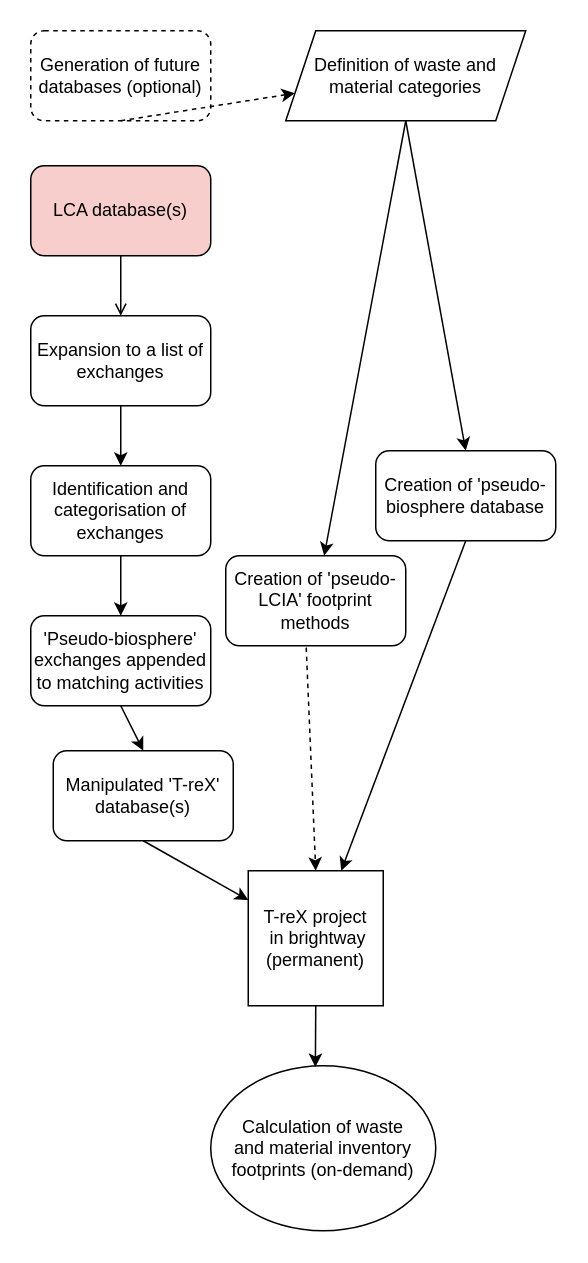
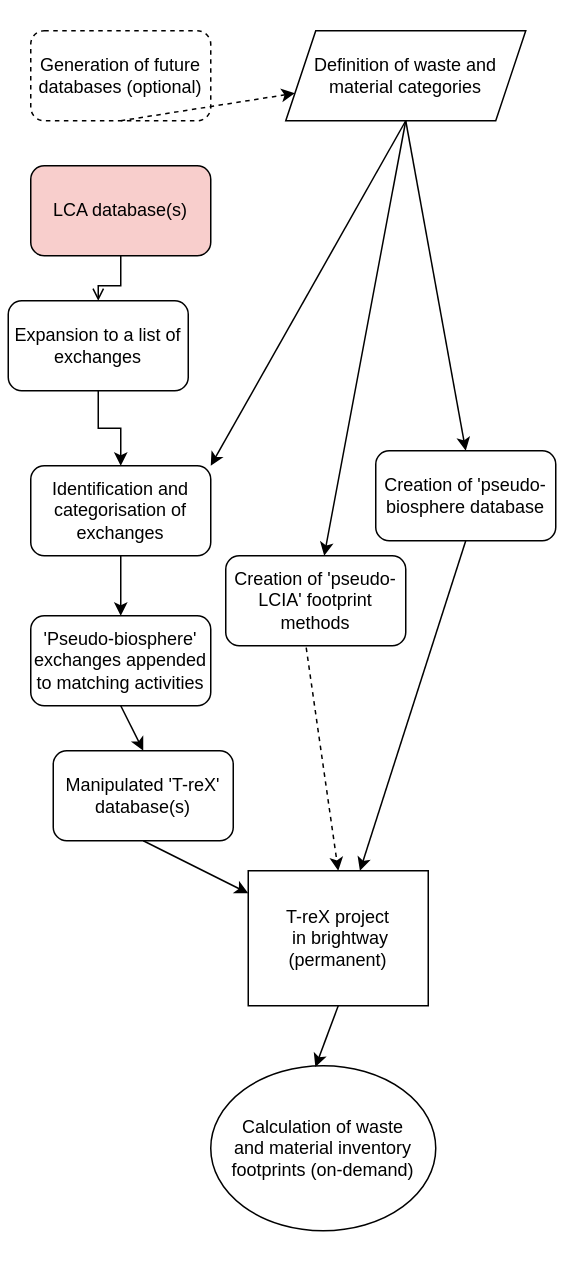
+ <mxCell id="12" value="" style="endArrow=classic;html=1;rounded=0;exitX=0.5;exitY=1;exitDx=0;exitDy=0;entryX=1;entryY=0;entryDx=0;entryDy=0;" edge="1" parent="1" source="9" target="7"><mxGeometry width="50" height="50" relative="1" as="geometry"><mxPoint x="210" y="340" as="sourcePoint" /><mxPoint x="260" y="290" as="targetPoint" /></mxGeometry></mxCell>
- <mxCell id="5" value="Expansion to a list of exchanges" style="whiteSpace=wrap;html=1;rounded=1;" vertex="1" parent="1"><mxGeometry x="20" y="210" width="120" height="60" as="geometry" /></mxCell>
+ <mxCell id="5" value="Expansion to a list of exchanges" style="whiteSpace=wrap;html=1;rounded=1;" vertex="1" parent="1"><mxGeometry x="5" y="200" width="120" height="60" as="geometry" /></mxCell>
- <mxCell id="21" value="T-reX project&lt;br&gt;&amp;nbsp;in brightway&lt;br&gt;(permanent)" style="whiteSpace=wrap;html=1;aspect=fixed;" vertex="1" parent="1"><mxGeometry x="165" y="580" width="90" height="90" as="geometry" /></mxCell>
+ <mxCell id="21" value="T-reX project&lt;br&gt;&amp;nbsp;in brightway&lt;br&gt;(permanent)" style="whiteSpace=wrap;html=1;aspect=fixed;" vertex="1" parent="1"><mxGeometry x="165" y="580" width="120" height="90" as="geometry" /></mxCell>
